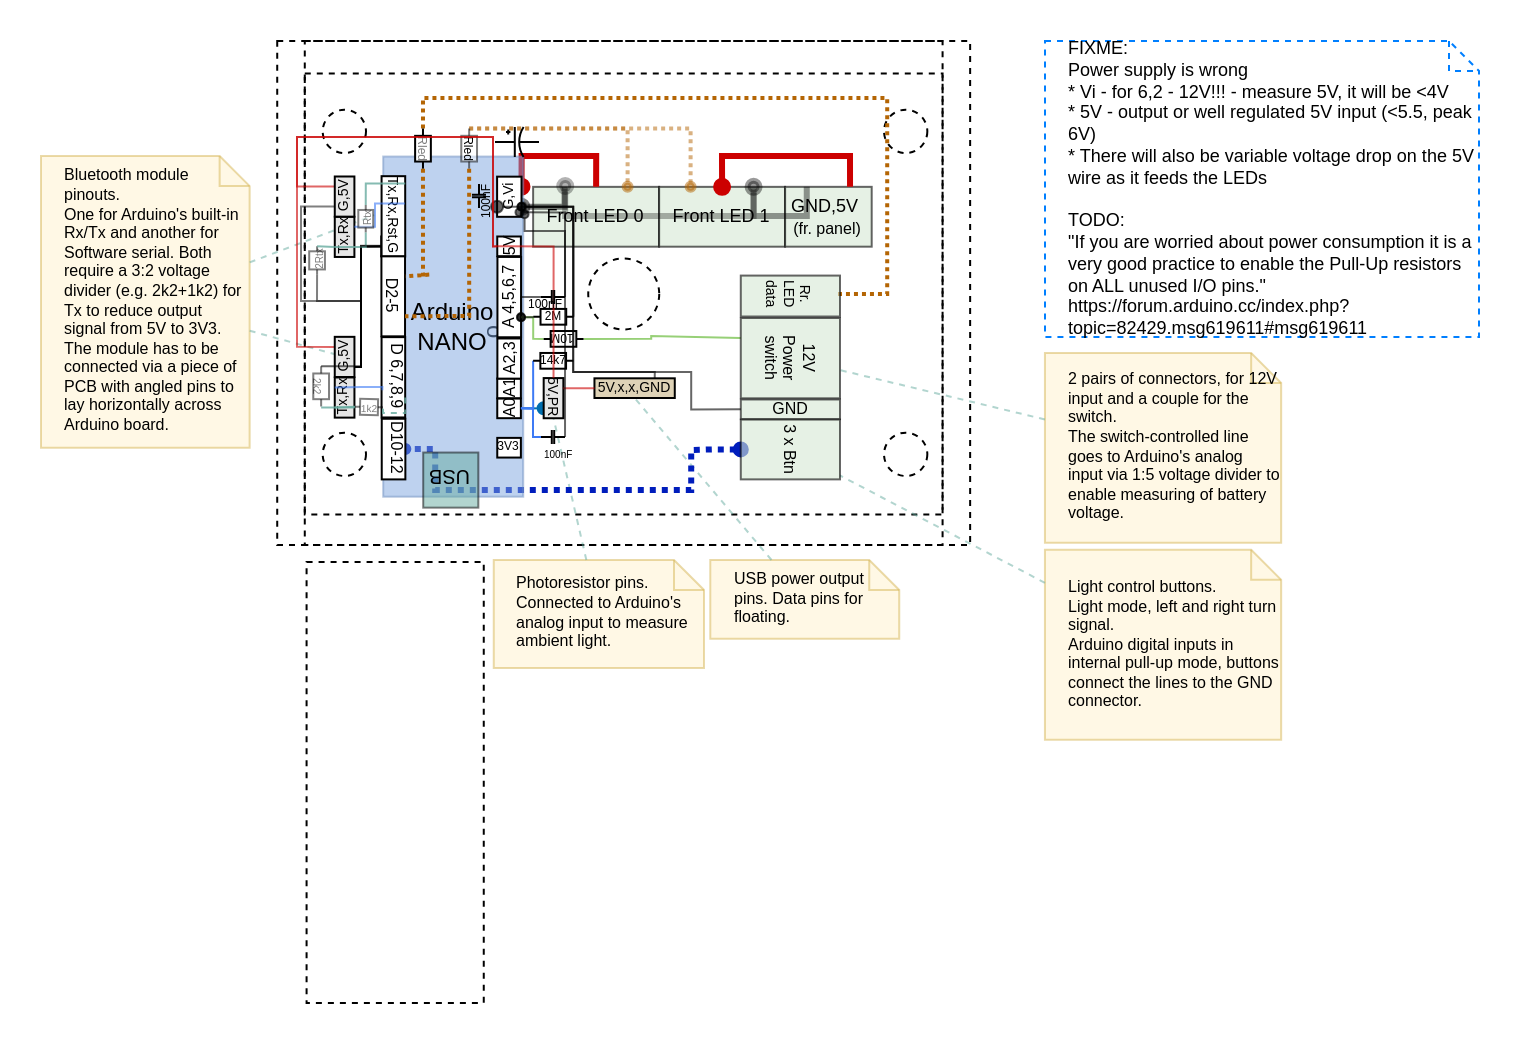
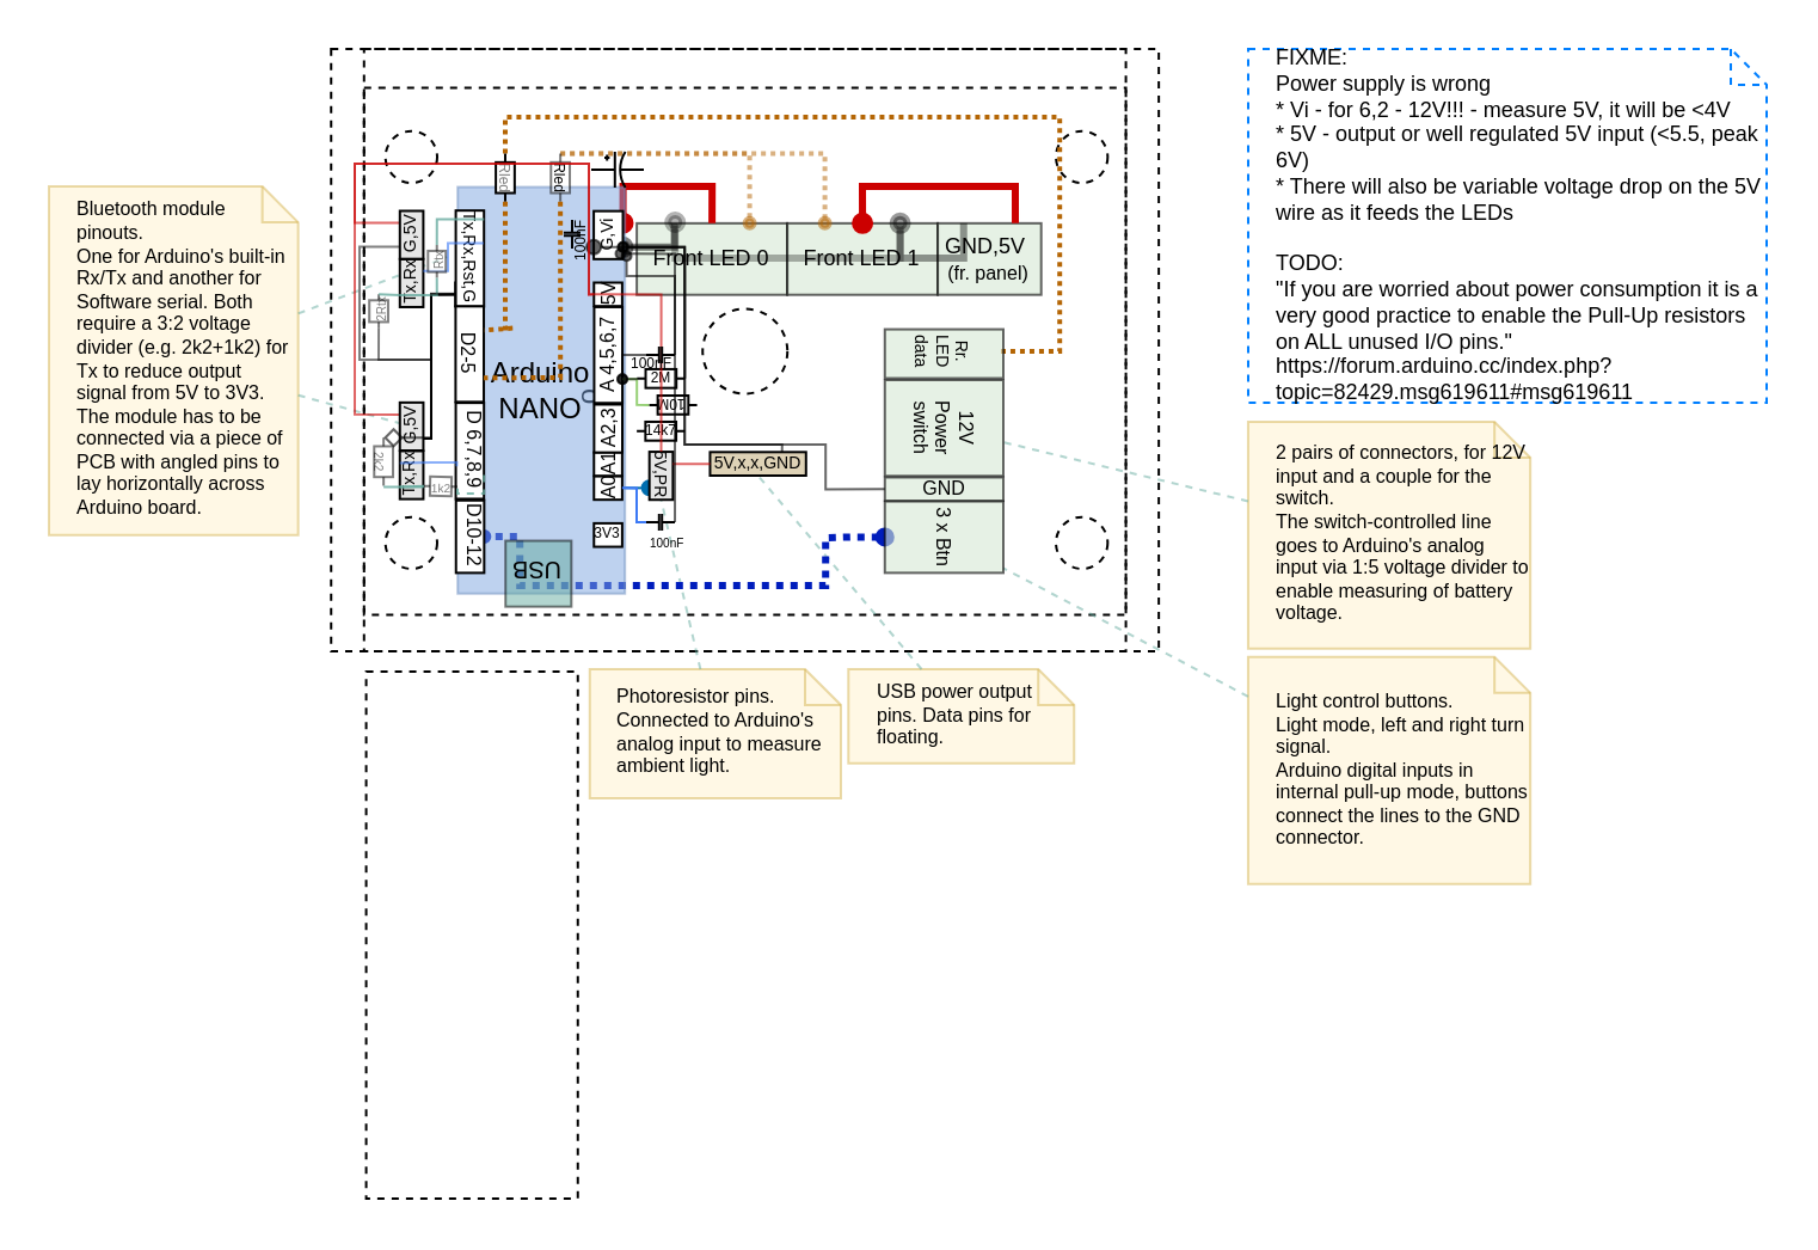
- <mxCell id="32" style="edgeStyle=orthogonalEdgeStyle;rounded=0;orthogonalLoop=1;jettySize=auto;html=1;endArrow=none;endFill=0;strokeColor=#97D077;fontSize=10;entryX=0.25;entryY=1;entryDx=0;entryDy=0;exitX=0;exitY=0.5;exitDx=0;exitDy=0;exitPerimeter=0;" parent="24" source="54" target="50" edge="1"><mxGeometry relative="1" as="geometry"><mxPoint x="372.474" y="137.308" as="targetPoint" /><mxPoint x="392.557" y="149.599" as="sourcePoint" /><Array as="points"><mxPoint x="325.11" y="168.5" /><mxPoint x="325.11" y="167.5" /></Array></mxGeometry></mxCell>
- <mxCell id="84" style="edgeStyle=orthogonalEdgeStyle;rounded=0;orthogonalLoop=1;jettySize=auto;html=1;endArrow=none;endFill=0;strokeColor=#000000;fontSize=10;entryX=0;entryY=0.5;entryDx=0;entryDy=0;exitX=0.126;exitY=0.006;exitDx=0;exitDy=0;entryPerimeter=0;opacity=60;exitPerimeter=0;" parent="24" source="40" target="79" edge="1"><mxGeometry relative="1" as="geometry"><mxPoint x="165.89" y="193.923" as="targetPoint" /><mxPoint x="190.284" y="117.714" as="sourcePoint" /><Array as="points"><mxPoint x="180" y="123" /><mxPoint x="180" y="183" /></Array></mxGeometry></mxCell>
+ <mxCell id="84" style="edgeStyle=orthogonalEdgeStyle;rounded=0;orthogonalLoop=1;jettySize=auto;html=1;endArrow=diamond;endFill=0;strokeColor=#000000;fontSize=10;entryX=0;entryY=0.5;entryDx=0;entryDy=0;exitX=0.126;exitY=0.006;exitDx=0;exitDy=0;entryPerimeter=0;opacity=60;exitPerimeter=0;" parent="24" source="40" target="79" edge="1"><mxGeometry relative="1" as="geometry"><mxPoint x="165.89" y="193.923" as="targetPoint" /><mxPoint x="190.284" y="117.714" as="sourcePoint" /><Array as="points"><mxPoint x="180" y="123" /><mxPoint x="180" y="183" /></Array></mxGeometry></mxCell>
- <mxCell id="61" style="edgeStyle=orthogonalEdgeStyle;rounded=0;orthogonalLoop=1;jettySize=auto;html=1;endArrow=none;endFill=0;strokeColor=#3D7AF5;fontSize=10;entryX=0;entryY=0.5;entryDx=0;entryDy=0;entryPerimeter=0;exitX=0.5;exitY=1;exitDx=0;exitDy=0;" parent="24" source="37" target="63" edge="1"><mxGeometry relative="1" as="geometry"><mxPoint x="253.111" y="114.769" as="targetPoint" /><mxPoint x="502.11" y="146.5" as="sourcePoint" /><Array as="points"><mxPoint x="266.11" y="203.5" /></Array></mxGeometry></mxCell>
